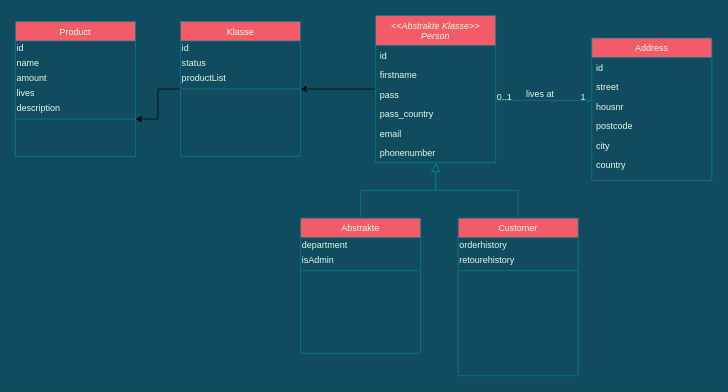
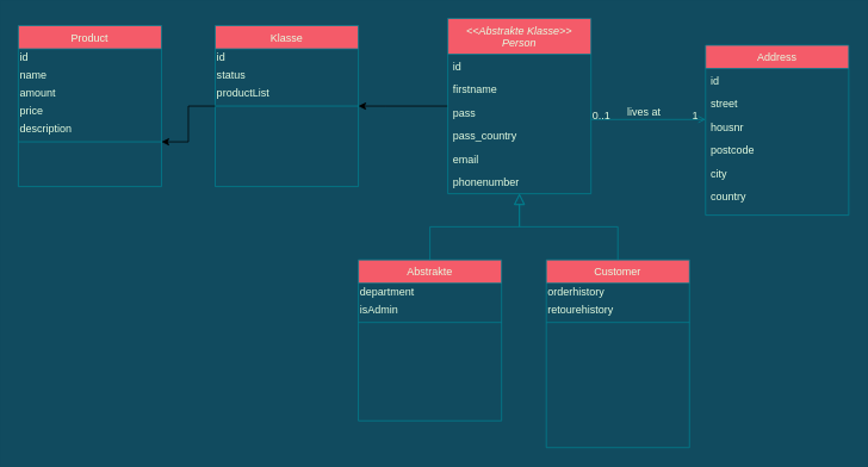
- <mxCell id="40" value="lives" style="text;html=1;align=left;verticalAlign=middle;resizable=0;points=[];autosize=1;strokeColor=none;fontColor=#E4FDE1;" parent="36" vertex="1"><mxGeometry y="86" width="160" height="20" as="geometry" /></mxCell>
+ <mxCell id="40" value="price" style="text;html=1;align=left;verticalAlign=middle;resizable=0;points=[];autosize=1;strokeColor=none;fontColor=#E4FDE1;" parent="36" vertex="1"><mxGeometry y="86" width="160" height="20" as="geometry" /></mxCell>
